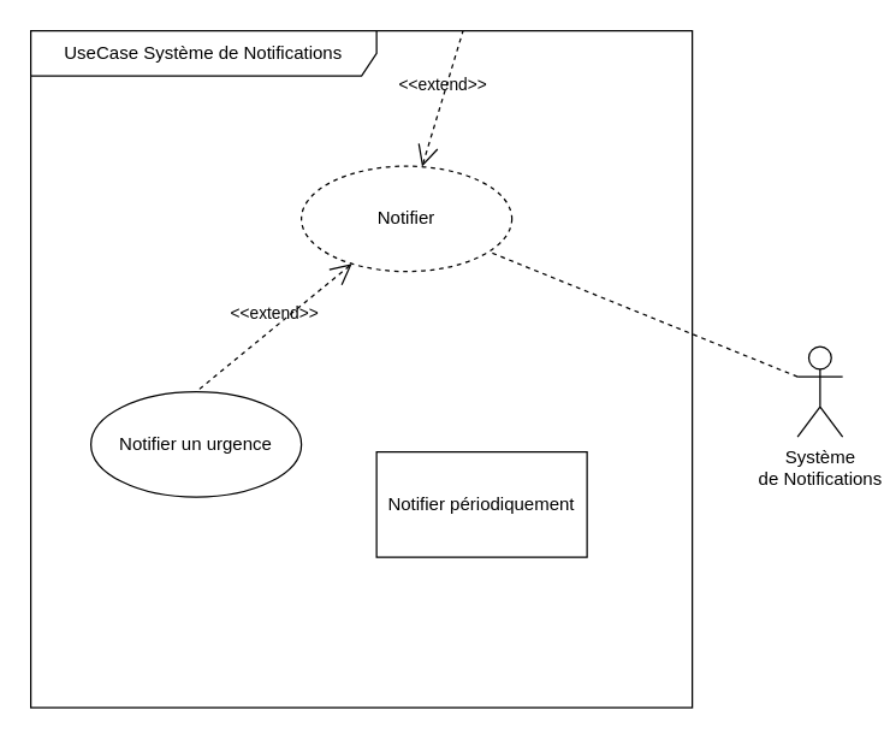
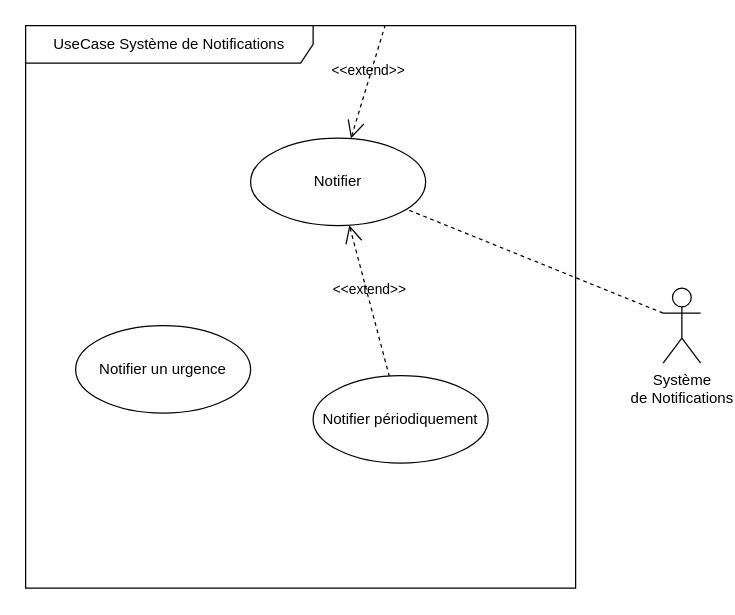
- <mxCell id="5" value="Notifier" style="ellipse;whiteSpace=wrap;html=1;dashed=1;" vertex="1" parent="1"><mxGeometry x="200" y="110" width="140" height="70" as="geometry" /></mxCell>
+ <mxCell id="5" value="Notifier" style="ellipse;whiteSpace=wrap;html=1;" vertex="1" parent="1"><mxGeometry x="200" y="110" width="140" height="70" as="geometry" /></mxCell>
- <mxCell id="8" value="&amp;lt;&amp;lt;extend&amp;gt;&amp;gt;" style="edgeStyle=none;html=1;startArrow=open;endArrow=none;startSize=12;verticalAlign=bottom;dashed=1;labelBackgroundColor=none;entryX=0.5;entryY=0;entryDx=0;entryDy=0;" edge="1" parent="1" source="5" target="6"><mxGeometry width="160" relative="1" as="geometry"><mxPoint x="0" y="180" as="sourcePoint" /><mxPoint x="160" y="180" as="targetPoint" /></mxGeometry></mxCell>
+ <mxCell id="8" value="&amp;lt;&amp;lt;extend&amp;gt;&amp;gt;" style="edgeStyle=none;html=1;startArrow=open;endArrow=none;startSize=12;verticalAlign=bottom;dashed=1;labelBackgroundColor=none;" edge="1" parent="1" source="5" target="7"><mxGeometry width="160" relative="1" as="geometry"><mxPoint x="0" y="180" as="sourcePoint" /><mxPoint x="160" y="180" as="targetPoint" /></mxGeometry></mxCell>
- <mxCell id="7" value="&lt;div&gt;Notifier périodiquement&lt;/div&gt;" style="whiteSpace=wrap;html=1;rounded=0;" vertex="1" parent="1"><mxGeometry x="250" y="300" width="140" height="70" as="geometry" /></mxCell>
+ <mxCell id="7" value="&lt;div&gt;Notifier périodiquement&lt;/div&gt;" style="ellipse;whiteSpace=wrap;html=1;" vertex="1" parent="1"><mxGeometry x="250" y="300" width="140" height="70" as="geometry" /></mxCell>
